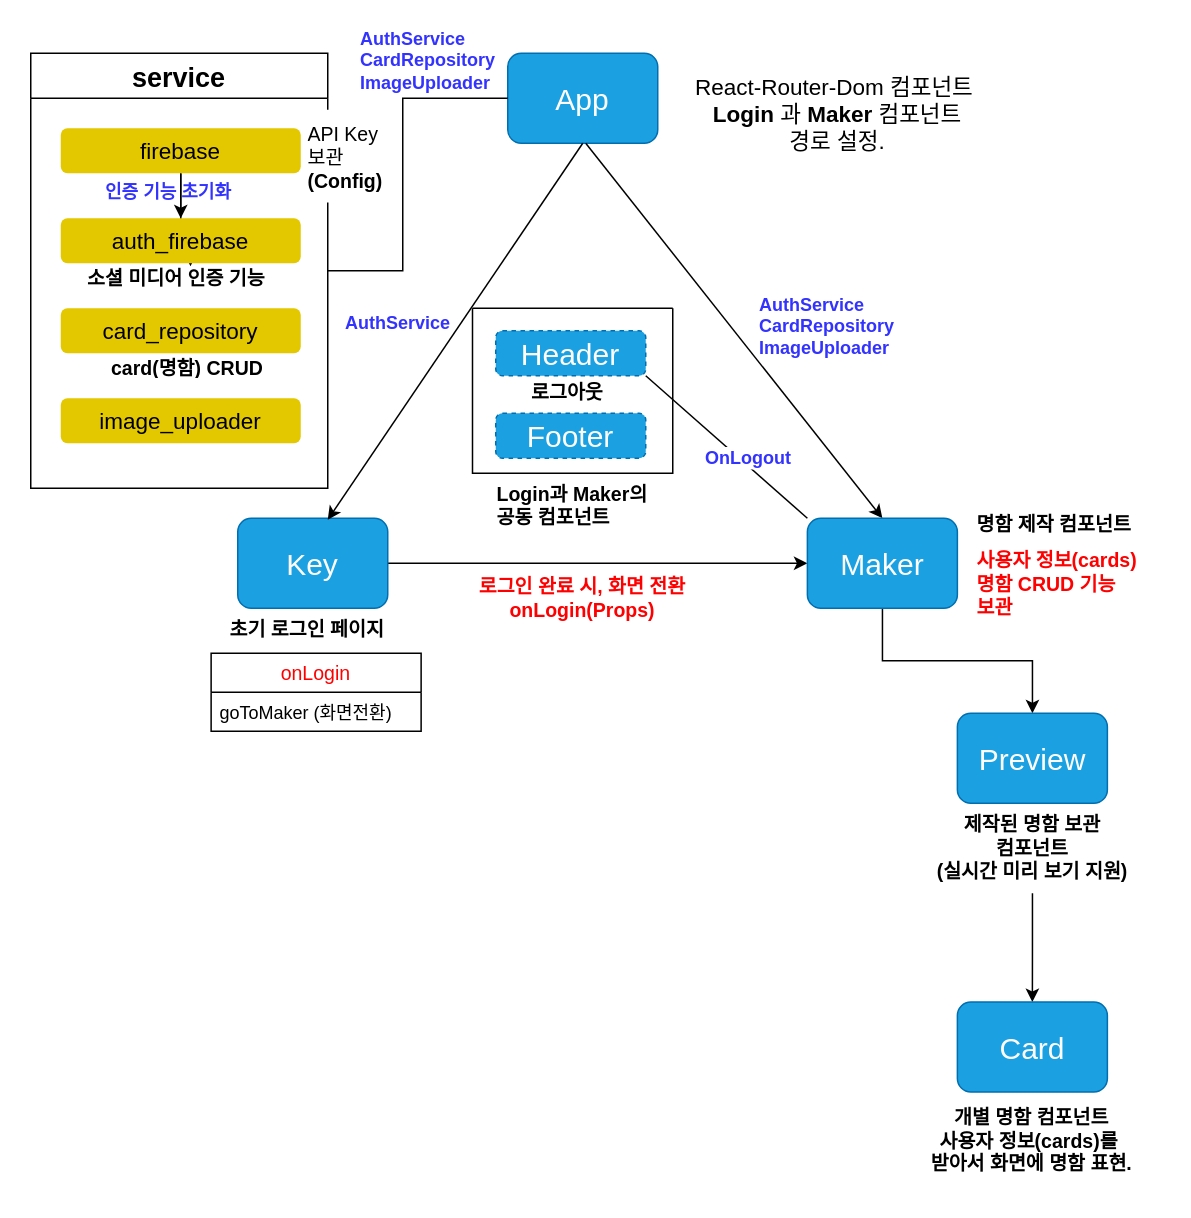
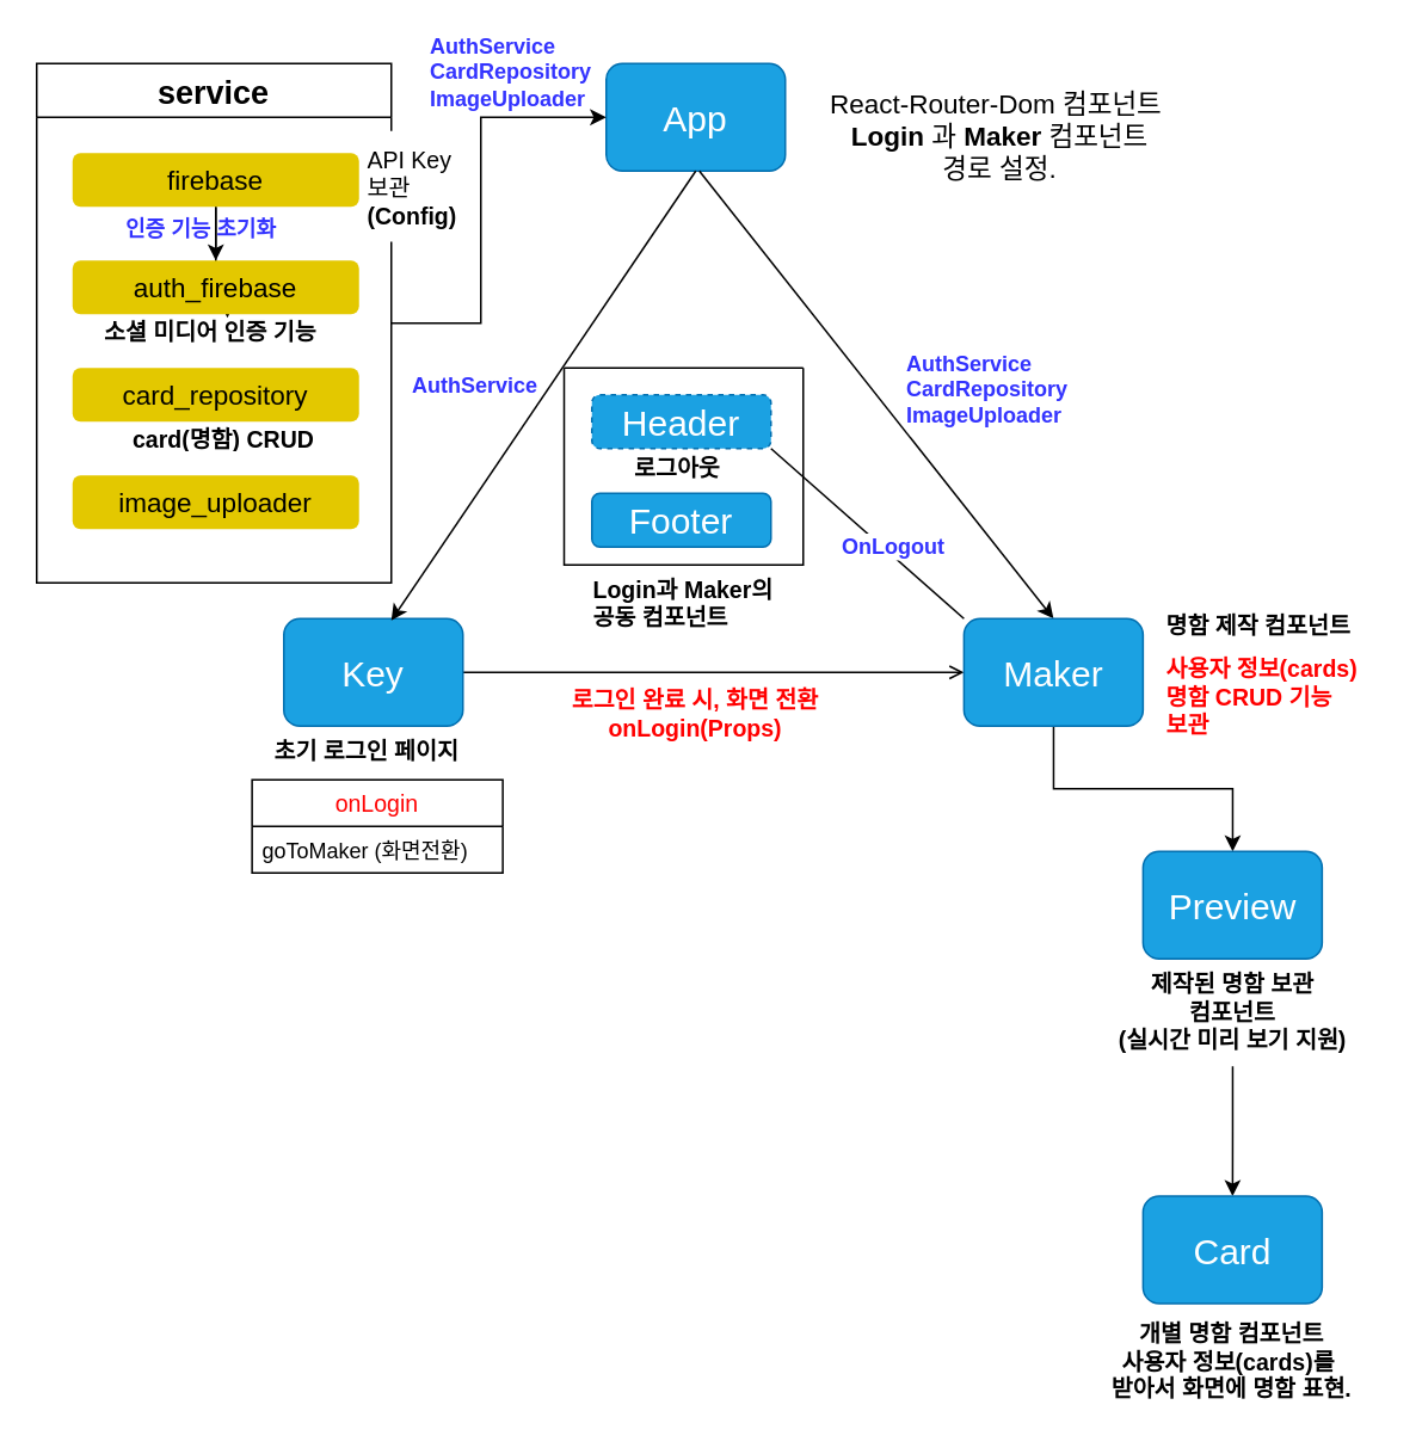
- <mxCell id="4" value="" style="edgeStyle=orthogonalEdgeStyle;rounded=0;orthogonalLoop=1;jettySize=auto;html=1;fontSize=13;fontColor=#3333FF;entryX=0;entryY=0.5;entryDx=0;entryDy=0;endArrow=none;" edge="1" parent="1" source="5" target="2"><mxGeometry relative="1" as="geometry"><mxPoint x="328" y="65" as="targetPoint" /><Array as="points"><mxPoint x="268" y="180" /><mxPoint x="268" y="65" /></Array></mxGeometry></mxCell>
+ <mxCell id="4" value="" style="edgeStyle=orthogonalEdgeStyle;rounded=0;orthogonalLoop=1;jettySize=auto;html=1;fontSize=13;fontColor=#3333FF;entryX=0;entryY=0.5;entryDx=0;entryDy=0;" edge="1" parent="1" source="5" target="2"><mxGeometry relative="1" as="geometry"><mxPoint x="328" y="65" as="targetPoint" /><Array as="points"><mxPoint x="268" y="180" /><mxPoint x="268" y="65" /></Array></mxGeometry></mxCell>
- <mxCell id="31" value="&lt;span style=&quot;font-size: 20px&quot;&gt;Footer&lt;/span&gt;" style="rounded=1;whiteSpace=wrap;html=1;fillColor=#1ba1e2;strokeColor=#006EAF;fontColor=#ffffff;dashed=1;" vertex="1" parent="1"><mxGeometry x="330" y="275" width="100" height="30" as="geometry" /></mxCell>
+ <mxCell id="31" value="&lt;span style=&quot;font-size: 20px&quot;&gt;Footer&lt;/span&gt;" style="rounded=1;whiteSpace=wrap;html=1;fillColor=#1ba1e2;strokeColor=#006EAF;fontColor=#ffffff;" vertex="1" parent="1"><mxGeometry x="330" y="275" width="100" height="30" as="geometry" /></mxCell>
- <mxCell id="17" value="" style="edgeStyle=orthogonalEdgeStyle;rounded=0;orthogonalLoop=1;jettySize=auto;html=1;fontSize=13;fontColor=#3333FF;entryX=0;entryY=0.5;entryDx=0;entryDy=0;" edge="1" parent="1" source="18" target="22"><mxGeometry relative="1" as="geometry"><mxPoint x="348" y="375" as="targetPoint" /></mxGeometry></mxCell>
+ <mxCell id="17" value="" style="edgeStyle=orthogonalEdgeStyle;rounded=0;orthogonalLoop=1;jettySize=auto;html=1;fontSize=13;fontColor=#3333FF;entryX=0;entryY=0.5;entryDx=0;entryDy=0;endArrow=open;" edge="1" parent="1" source="18" target="22"><mxGeometry relative="1" as="geometry"><mxPoint x="348" y="375" as="targetPoint" /></mxGeometry></mxCell>
